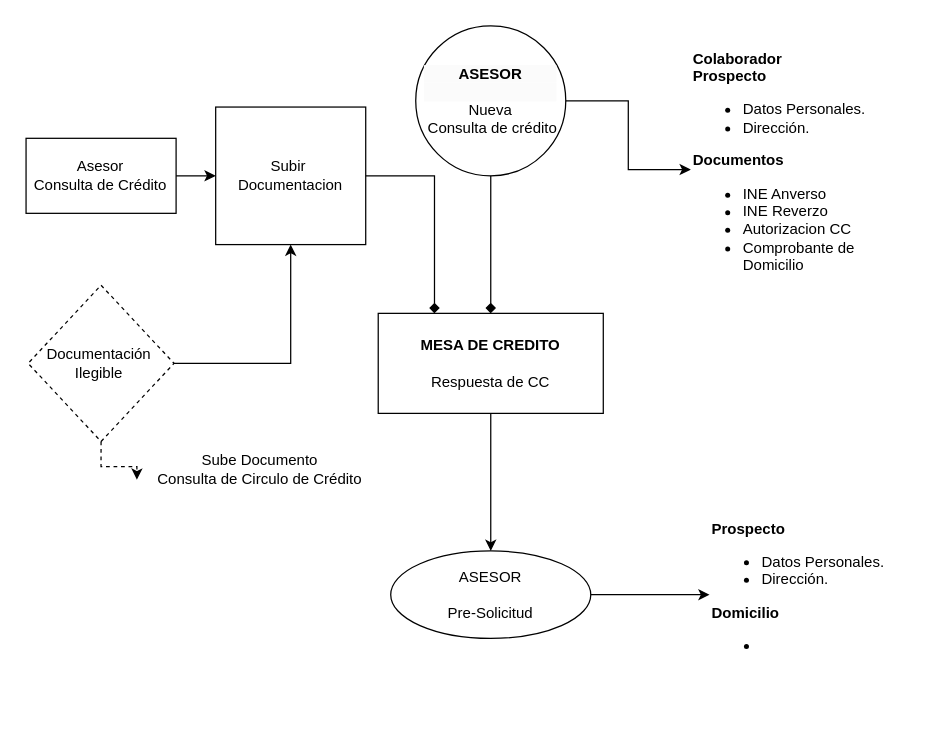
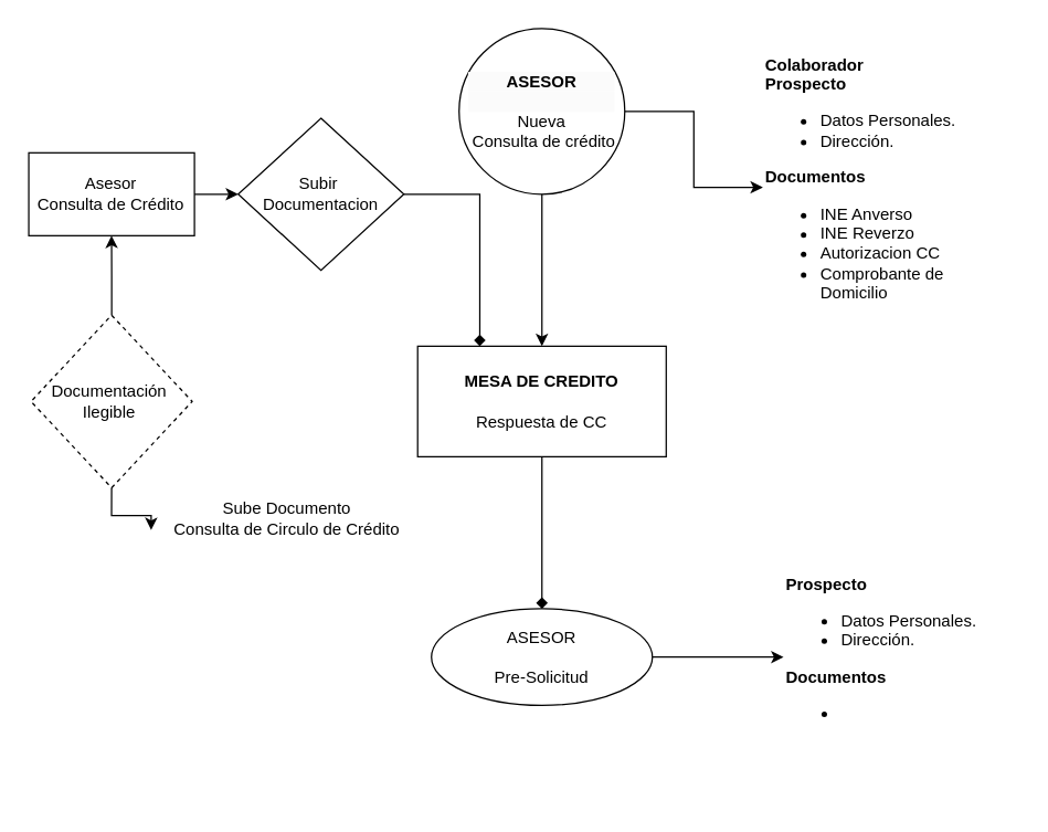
- <mxCell id="17" value="Subir&amp;nbsp;&lt;div&gt;Documentacion&lt;/div&gt;" style="whiteSpace=wrap;html=1;fillColor=none;rounded=0;" vertex="1" parent="1"><mxGeometry x="172" y="85" width="120" height="110" as="geometry" /></mxCell>
+ <mxCell id="17" value="Subir&amp;nbsp;&lt;div&gt;Documentacion&lt;/div&gt;" style="rhombus;whiteSpace=wrap;html=1;fillColor=none;rounded=0;" vertex="1" parent="1"><mxGeometry x="172" y="85" width="120" height="110" as="geometry" /></mxCell>
- <mxCell id="6" style="edgeStyle=orthogonalEdgeStyle;rounded=0;orthogonalLoop=1;jettySize=auto;html=1;fontFamily=Helvetica;fontSize=12;fontColor=default;endArrow=diamond;" edge="1" parent="1" source="7" target="4"><mxGeometry relative="1" as="geometry" /></mxCell>
+ <mxCell id="6" style="edgeStyle=orthogonalEdgeStyle;rounded=0;orthogonalLoop=1;jettySize=auto;html=1;fontFamily=Helvetica;fontSize=12;fontColor=default;" edge="1" parent="1" source="7" target="4"><mxGeometry relative="1" as="geometry" /></mxCell>
- <mxCell id="12" value="" style="edgeStyle=orthogonalEdgeStyle;rounded=0;orthogonalLoop=1;jettySize=auto;html=1;fontFamily=Helvetica;fontSize=12;fontColor=default;" edge="1" parent="1" source="13" target="17"><mxGeometry relative="1" as="geometry" /></mxCell>
+ <mxCell id="12" value="" style="edgeStyle=orthogonalEdgeStyle;rounded=0;orthogonalLoop=1;jettySize=auto;html=1;fontFamily=Helvetica;fontSize=12;fontColor=default;" edge="1" parent="1" source="13" target="15"><mxGeometry relative="1" as="geometry" /></mxCell>
- <mxCell id="18" style="edgeStyle=orthogonalEdgeStyle;rounded=0;orthogonalLoop=1;jettySize=auto;html=1;exitX=0.5;exitY=1;exitDx=0;exitDy=0;entryX=-0.016;entryY=0.7;entryDx=0;entryDy=0;entryPerimeter=0;fontFamily=Helvetica;fontSize=12;fontColor=default;dashed=1;" edge="1" parent="1" source="13" target="8"><mxGeometry relative="1" as="geometry" /></mxCell>
+ <mxCell id="18" style="edgeStyle=orthogonalEdgeStyle;rounded=0;orthogonalLoop=1;jettySize=auto;html=1;exitX=0.5;exitY=1;exitDx=0;exitDy=0;entryX=-0.016;entryY=0.7;entryDx=0;entryDy=0;entryPerimeter=0;fontFamily=Helvetica;fontSize=12;fontColor=default;" edge="1" parent="1" source="13" target="8"><mxGeometry relative="1" as="geometry" /></mxCell>
- <mxCell id="3" value="" style="edgeStyle=orthogonalEdgeStyle;rounded=0;orthogonalLoop=1;jettySize=auto;html=1;fontFamily=Helvetica;fontSize=12;fontColor=default;" edge="1" parent="1" source="4" target="10"><mxGeometry relative="1" as="geometry" /></mxCell>
+ <mxCell id="3" value="" style="edgeStyle=orthogonalEdgeStyle;rounded=0;orthogonalLoop=1;jettySize=auto;html=1;fontFamily=Helvetica;fontSize=12;fontColor=default;endArrow=diamond;" edge="1" parent="1" source="4" target="10"><mxGeometry relative="1" as="geometry" /></mxCell>
- <mxCell id="11" value="&lt;div&gt;&lt;b&gt;Prospecto&lt;/b&gt;&lt;/div&gt;&lt;div&gt;&lt;ul&gt;&lt;li&gt;Datos Personales.&lt;/li&gt;&lt;li&gt;Dirección.&lt;/li&gt;&lt;/ul&gt;&lt;b&gt;Domicilio&lt;/b&gt;&lt;/div&gt;&lt;div&gt;&lt;ul&gt;&lt;li&gt;&lt;br&gt;&lt;/li&gt;&lt;/ul&gt;&lt;/div&gt;" style="text;strokeColor=none;align=left;fillColor=none;html=1;verticalAlign=middle;whiteSpace=wrap;rounded=0;" vertex="1" parent="1"><mxGeometry x="567" y="370" width="170" height="210" as="geometry" /></mxCell>
+ <mxCell id="11" value="&lt;div&gt;&lt;b&gt;Prospecto&lt;/b&gt;&lt;/div&gt;&lt;div&gt;&lt;ul&gt;&lt;li&gt;Datos Personales.&lt;/li&gt;&lt;li&gt;Dirección.&lt;/li&gt;&lt;/ul&gt;&lt;b&gt;Documentos&lt;/b&gt;&lt;/div&gt;&lt;div&gt;&lt;ul&gt;&lt;li&gt;&lt;br&gt;&lt;/li&gt;&lt;/ul&gt;&lt;/div&gt;" style="text;strokeColor=none;align=left;fillColor=none;html=1;verticalAlign=middle;whiteSpace=wrap;rounded=0;" vertex="1" parent="1"><mxGeometry x="567" y="370" width="170" height="210" as="geometry" /></mxCell>
